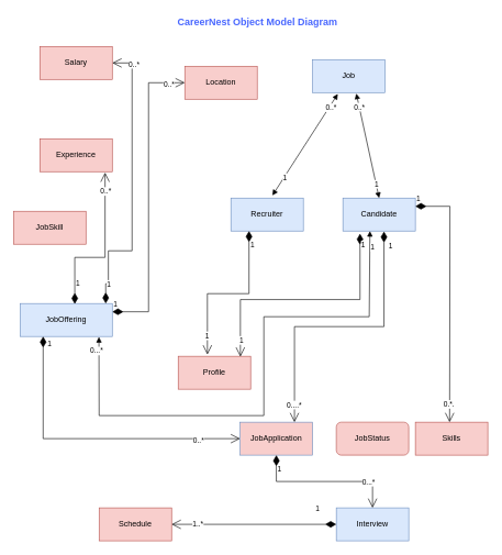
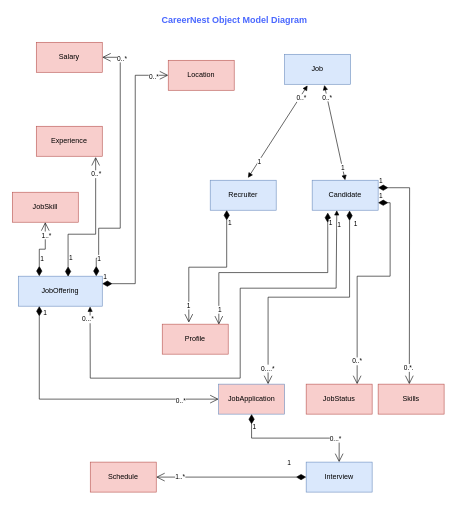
+ <mxCell id="36" value="1" style="endArrow=open;html=1;endSize=12;startArrow=diamondThin;startSize=14;startFill=1;edgeStyle=orthogonalEdgeStyle;align=left;verticalAlign=bottom;rounded=0;entryX=0.5;entryY=1;entryDx=0;entryDy=0;exitX=0.25;exitY=0;exitDx=0;exitDy=0;" edge="1" parent="1" source="8" target="4"><mxGeometry x="-0.6" relative="1" as="geometry"><mxPoint x="-40" y="400" as="sourcePoint" /><mxPoint x="120" y="400" as="targetPoint" /><mxPoint as="offset" /></mxGeometry></mxCell>
+ <mxCell id="37" value="1..*" style="edgeLabel;html=1;align=center;verticalAlign=middle;resizable=0;points=[];" vertex="1" connectable="0" parent="36"><mxGeometry x="0.573" y="-1" relative="1" as="geometry"><mxPoint as="offset" /></mxGeometry></mxCell>
+ <mxCell id="30" value="1" style="endArrow=open;html=1;endSize=12;startArrow=diamondThin;startSize=14;startFill=1;edgeStyle=orthogonalEdgeStyle;align=left;verticalAlign=bottom;rounded=0;exitX=1;exitY=0.75;exitDx=0;exitDy=0;" edge="1" parent="1" source="7" target="5"><mxGeometry x="-1" y="3" relative="1" as="geometry"><mxPoint x="650" y="370" as="sourcePoint" /><mxPoint x="620" y="570" as="targetPoint" /><Array as="points"><mxPoint x="650" y="338" /><mxPoint x="650" y="460" /><mxPoint x="595" y="460" /></Array></mxGeometry></mxCell>
+ <mxCell id="31" value="0..*" style="edgeLabel;html=1;align=center;verticalAlign=middle;resizable=0;points=[];" vertex="1" connectable="0" parent="30"><mxGeometry x="0.795" y="-1" relative="1" as="geometry"><mxPoint as="offset" /></mxGeometry></mxCell>
- <mxCell id="5" value="JobStatus" style="html=1;whiteSpace=wrap;fillColor=#f8cecc;strokeColor=#b85450;rounded=1;" vertex="1" parent="1"><mxGeometry x="510" y="640" width="110" height="50" as="geometry" /></mxCell>
+ <mxCell id="5" value="JobStatus" style="html=1;whiteSpace=wrap;fillColor=#f8cecc;strokeColor=#b85450;" vertex="1" parent="1"><mxGeometry x="510" y="640" width="110" height="50" as="geometry" /></mxCell>
